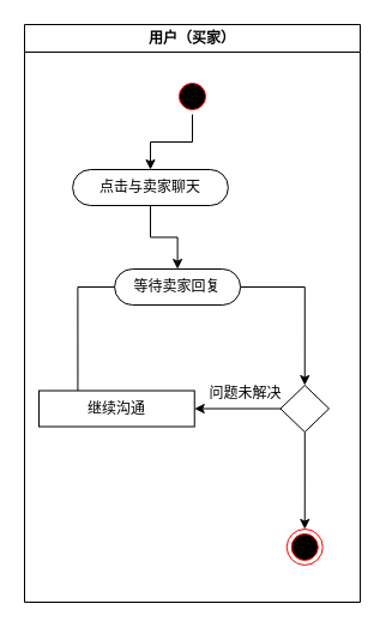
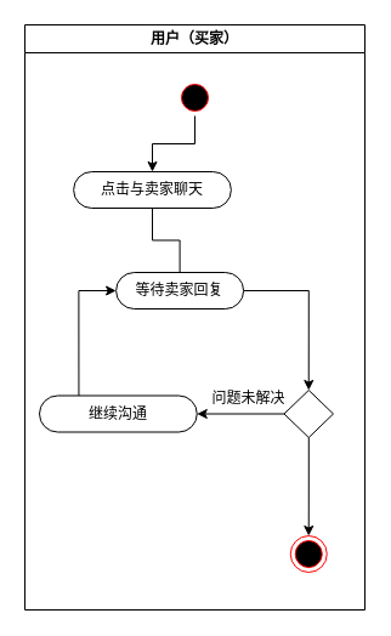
- <mxCell id="5" style="edgeStyle=orthogonalEdgeStyle;rounded=0;orthogonalLoop=1;jettySize=auto;html=1;entryX=0.5;entryY=0;entryDx=0;entryDy=0;" edge="1" parent="2" source="6" target="8"><mxGeometry relative="1" as="geometry" /></mxCell>
+ <mxCell id="5" style="edgeStyle=orthogonalEdgeStyle;rounded=0;orthogonalLoop=1;jettySize=auto;html=1;entryX=0.5;entryY=0;entryDx=0;entryDy=0;endArrow=none;" edge="1" parent="2" source="6" target="8"><mxGeometry relative="1" as="geometry" /></mxCell>
- <mxCell id="12" style="edgeStyle=orthogonalEdgeStyle;rounded=0;orthogonalLoop=1;jettySize=auto;html=1;exitX=0.25;exitY=0;exitDx=0;exitDy=0;entryX=0;entryY=0.5;entryDx=0;entryDy=0;endArrow=none;" edge="1" parent="2" source="13" target="8"><mxGeometry relative="1" as="geometry" /></mxCell>
+ <mxCell id="12" style="edgeStyle=orthogonalEdgeStyle;rounded=0;orthogonalLoop=1;jettySize=auto;html=1;exitX=0.25;exitY=0;exitDx=0;exitDy=0;entryX=0;entryY=0.5;entryDx=0;entryDy=0;" edge="1" parent="2" source="13" target="8"><mxGeometry relative="1" as="geometry" /></mxCell>
- <mxCell id="13" value="继续沟通" style="whiteSpace=wrap;html=1;arcSize=50;rounded=0;" vertex="1" parent="2"><mxGeometry x="12" y="305.5" width="129.75" height="30" as="geometry" /></mxCell>
+ <mxCell id="13" value="继续沟通" style="rounded=1;whiteSpace=wrap;html=1;arcSize=50;" vertex="1" parent="2"><mxGeometry x="12" y="305.5" width="129.75" height="30" as="geometry" /></mxCell>
